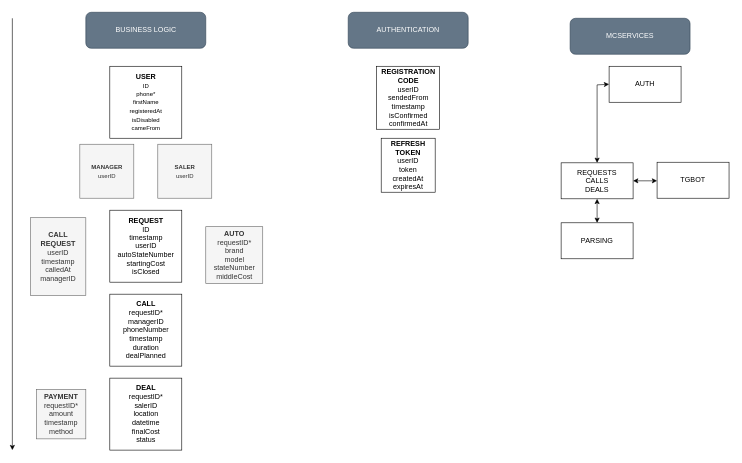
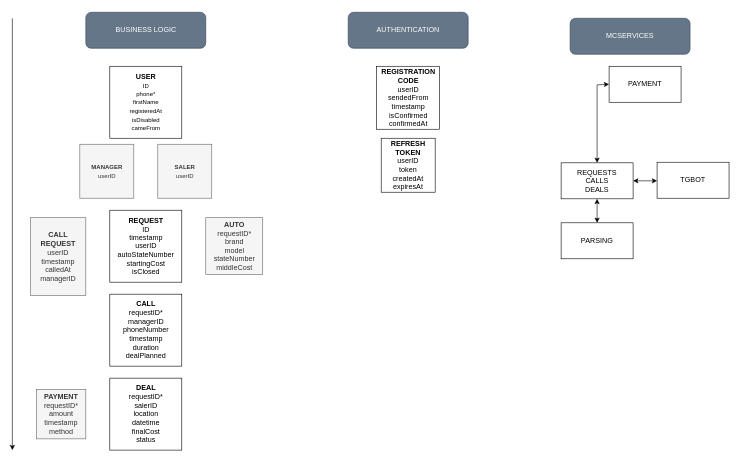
- <mxCell id="20" value="AUTH" style="rounded=0;whiteSpace=wrap;html=1;" vertex="1" parent="1"><mxGeometry x="1015" y="110" width="120" height="60" as="geometry" /></mxCell>
+ <mxCell id="20" value="PAYMENT" style="rounded=0;whiteSpace=wrap;html=1;" vertex="1" parent="1"><mxGeometry x="1015" y="110" width="120" height="60" as="geometry" /></mxCell>
- <mxCell id="3" value="&lt;b&gt;AUTO&lt;/b&gt;&lt;br&gt;requestID*&lt;br&gt;brand&lt;br&gt;model&lt;br&gt;stateNumber&lt;br&gt;middleCost" style="whiteSpace=wrap;html=1;aspect=fixed;fillColor=#f5f5f5;fontColor=#333333;strokeColor=#666666;" parent="1" vertex="1"><mxGeometry x="342.5" y="377.5" width="95" height="95" as="geometry" /></mxCell>
+ <mxCell id="3" value="&lt;b&gt;AUTO&lt;/b&gt;&lt;br&gt;requestID*&lt;br&gt;brand&lt;br&gt;model&lt;br&gt;stateNumber&lt;br&gt;middleCost" style="whiteSpace=wrap;html=1;aspect=fixed;fillColor=#f5f5f5;fontColor=#333333;strokeColor=#666666;" parent="1" vertex="1"><mxGeometry x="342.5" y="362.5" width="95" height="95" as="geometry" /></mxCell>
